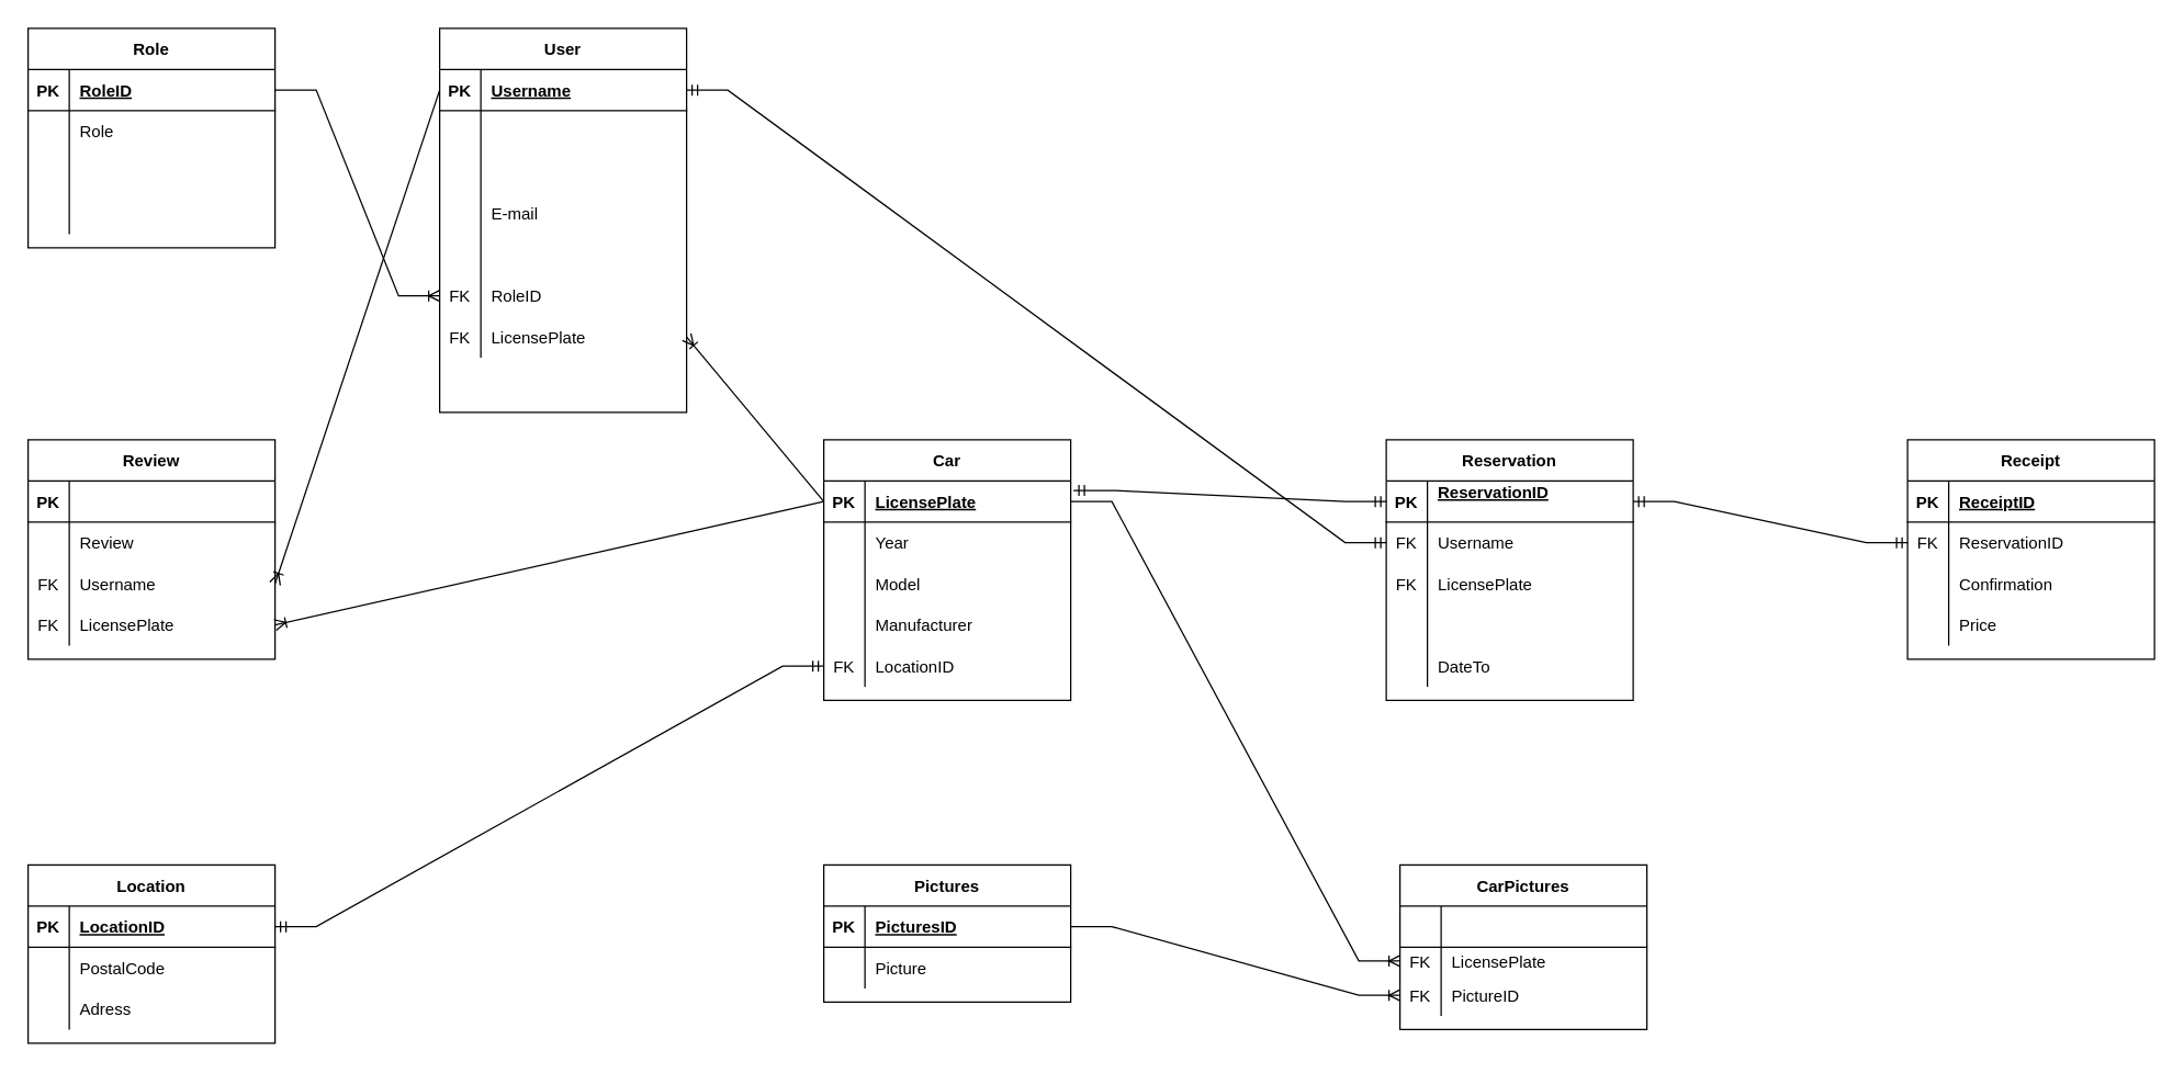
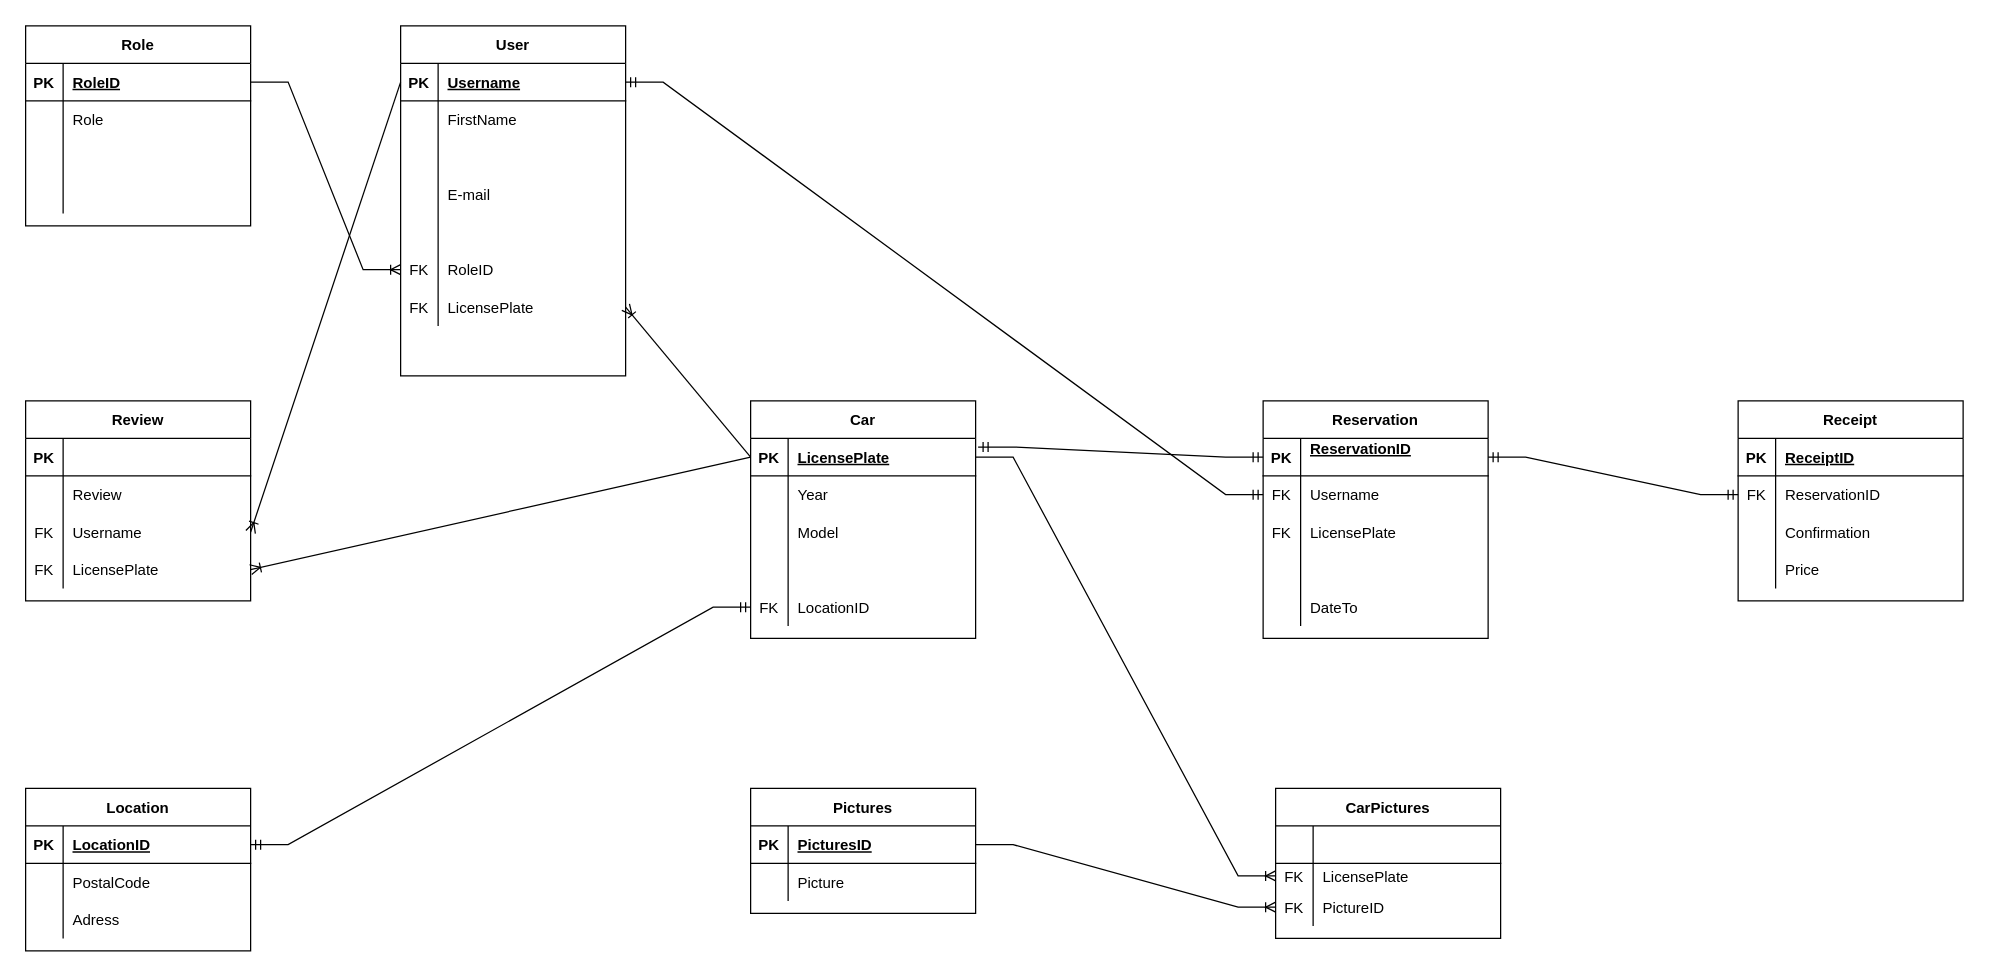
+ <mxCell id="8" value="FirstName" style="shape=partialRectangle;connectable=0;fillColor=none;top=0;left=0;bottom=0;right=0;align=left;spacingLeft=6;overflow=hidden;fontColor=default;strokeColor=default;" vertex="1" parent="6"><mxGeometry x="30" width="150" height="30" as="geometry"><mxRectangle width="150" height="30" as="alternateBounds" /></mxGeometry></mxCell>
- <mxCell id="47" value="Manufacturer" style="shape=partialRectangle;connectable=0;fillColor=none;top=0;left=0;bottom=0;right=0;align=left;spacingLeft=6;overflow=hidden;fontColor=default;strokeColor=default;" vertex="1" parent="45"><mxGeometry x="30" width="150" height="30" as="geometry"><mxRectangle width="150" height="30" as="alternateBounds" /></mxGeometry></mxCell>
